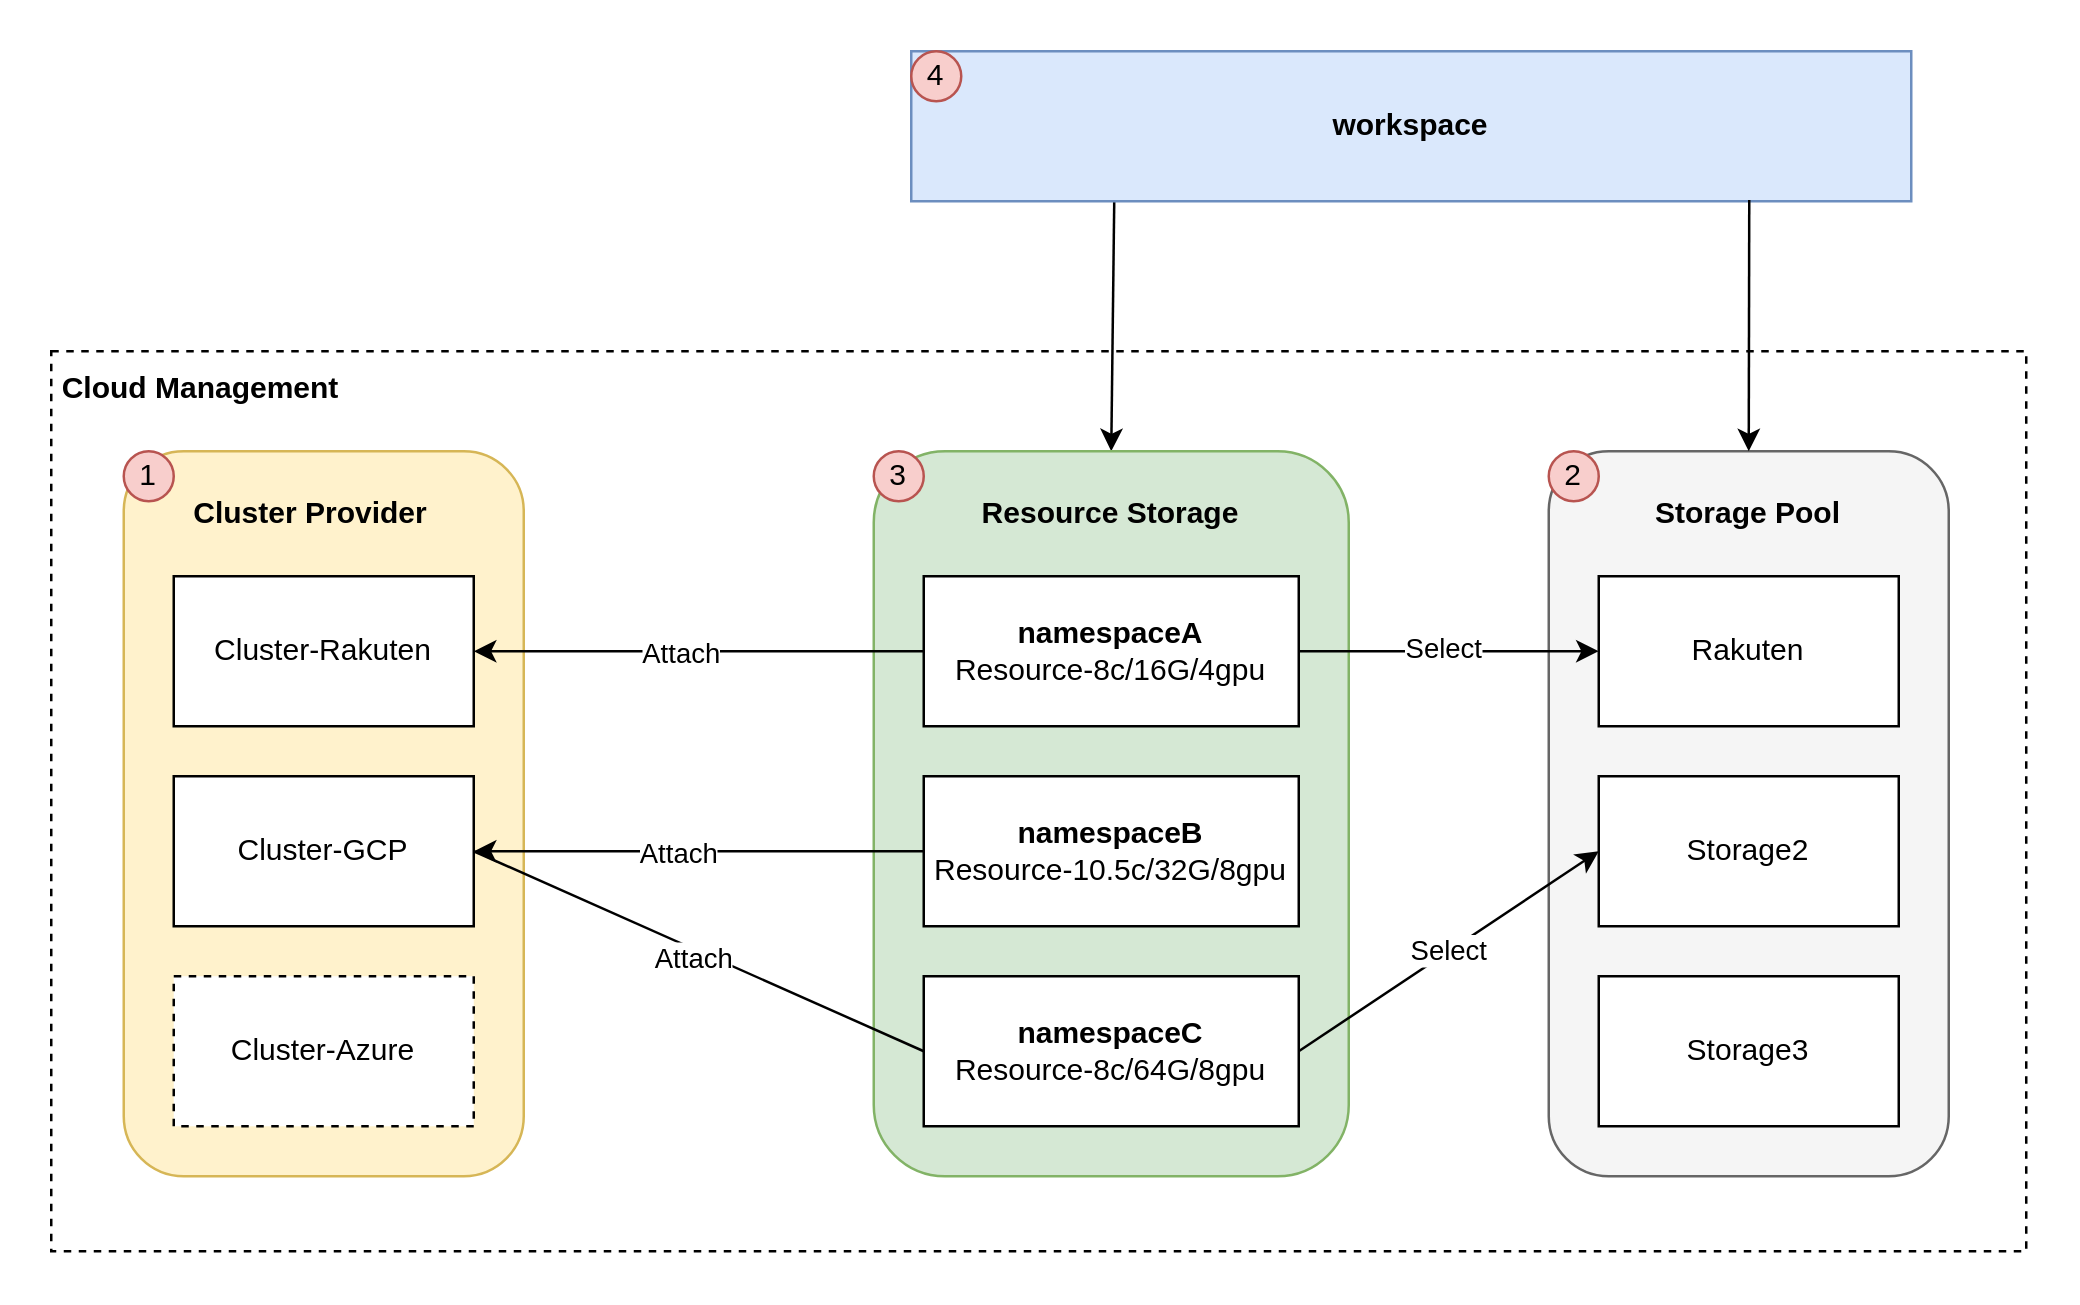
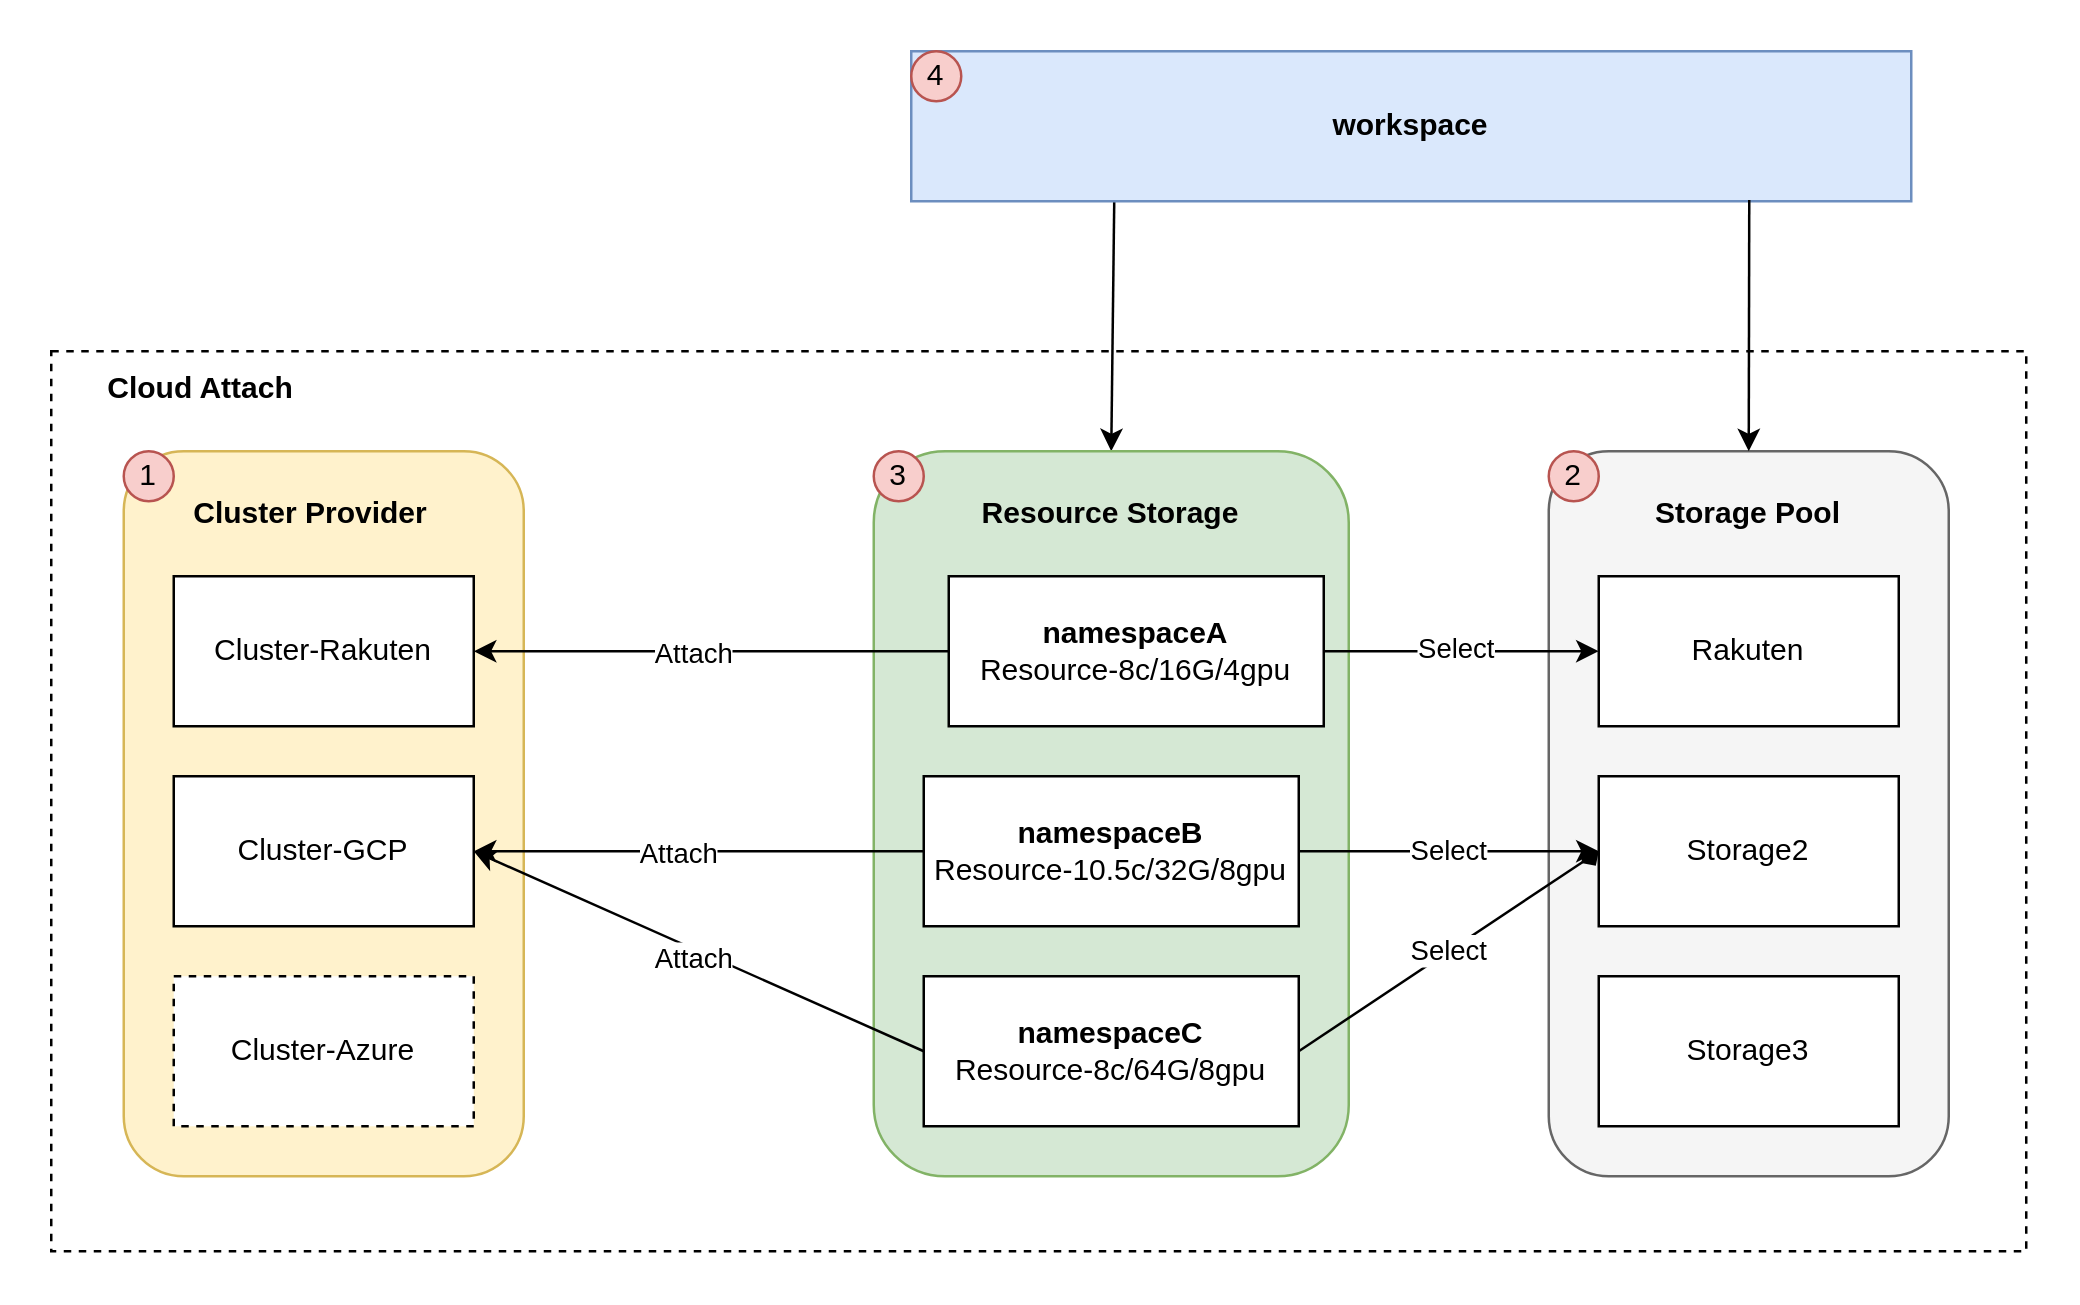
- <mxCell id="37" value="&lt;b&gt;Cloud Management&lt;/b&gt;" style="text;html=1;strokeColor=none;fillColor=none;align=center;verticalAlign=middle;whiteSpace=wrap;rounded=0;dashed=1;" vertex="1" parent="1"><mxGeometry x="20" y="140" width="120" height="30" as="geometry" /></mxCell>
+ <mxCell id="37" value="&lt;b&gt;Cloud Attach&lt;/b&gt;" style="text;html=1;strokeColor=none;fillColor=none;align=center;verticalAlign=middle;whiteSpace=wrap;rounded=0;dashed=1;" vertex="1" parent="1"><mxGeometry x="20" y="140" width="120" height="30" as="geometry" /></mxCell>
- <mxCell id="32" value="&lt;b&gt;namespaceA&lt;/b&gt;&lt;br&gt;Resource-8c/16G/4gpu" style="rounded=0;whiteSpace=wrap;html=1;" parent="1" vertex="1"><mxGeometry x="369" y="230" width="150" height="60" as="geometry" /></mxCell>
+ <mxCell id="32" value="&lt;b&gt;namespaceA&lt;/b&gt;&lt;br&gt;Resource-8c/16G/4gpu" style="rounded=0;whiteSpace=wrap;html=1;" parent="1" vertex="1"><mxGeometry x="379" y="230" width="150" height="60" as="geometry" /></mxCell>
+ <mxCell id="22" value="Select" style="edgeStyle=none;rounded=0;orthogonalLoop=1;jettySize=auto;html=1;exitX=1;exitY=0.5;exitDx=0;exitDy=0;entryX=0;entryY=0.5;entryDx=0;entryDy=0;" edge="1" parent="1" source="23" target="14"><mxGeometry relative="1" as="geometry" /></mxCell>
- <mxCell id="24" style="edgeStyle=none;rounded=0;orthogonalLoop=1;jettySize=auto;html=1;exitX=0;exitY=0.5;exitDx=0;exitDy=0;entryX=1;entryY=0.5;entryDx=0;entryDy=0;startArrow=none;startFill=0;endArrow=none;endFill=1;" parent="1" source="27" target="7" edge="1"><mxGeometry relative="1" as="geometry" /></mxCell>
+ <mxCell id="24" style="edgeStyle=none;rounded=0;orthogonalLoop=1;jettySize=auto;html=1;exitX=0;exitY=0.5;exitDx=0;exitDy=0;entryX=1;entryY=0.5;entryDx=0;entryDy=0;startArrow=none;startFill=0;endArrow=classic;endFill=1;" parent="1" source="27" target="7" edge="1"><mxGeometry relative="1" as="geometry" /></mxCell>
- <mxCell id="26" value="Select" style="edgeStyle=none;rounded=0;orthogonalLoop=1;jettySize=auto;html=1;exitX=1;exitY=0.5;exitDx=0;exitDy=0;entryX=0;entryY=0.5;entryDx=0;entryDy=0;" edge="1" parent="1" source="27" target="14"><mxGeometry relative="1" as="geometry" /></mxCell>
+ <mxCell id="26" value="Select" style="edgeStyle=none;rounded=0;orthogonalLoop=1;jettySize=auto;html=1;exitX=1;exitY=0.5;exitDx=0;exitDy=0;entryX=0;entryY=0.5;entryDx=0;entryDy=0;endArrow=diamond;" edge="1" parent="1" source="27" target="14"><mxGeometry relative="1" as="geometry" /></mxCell>
